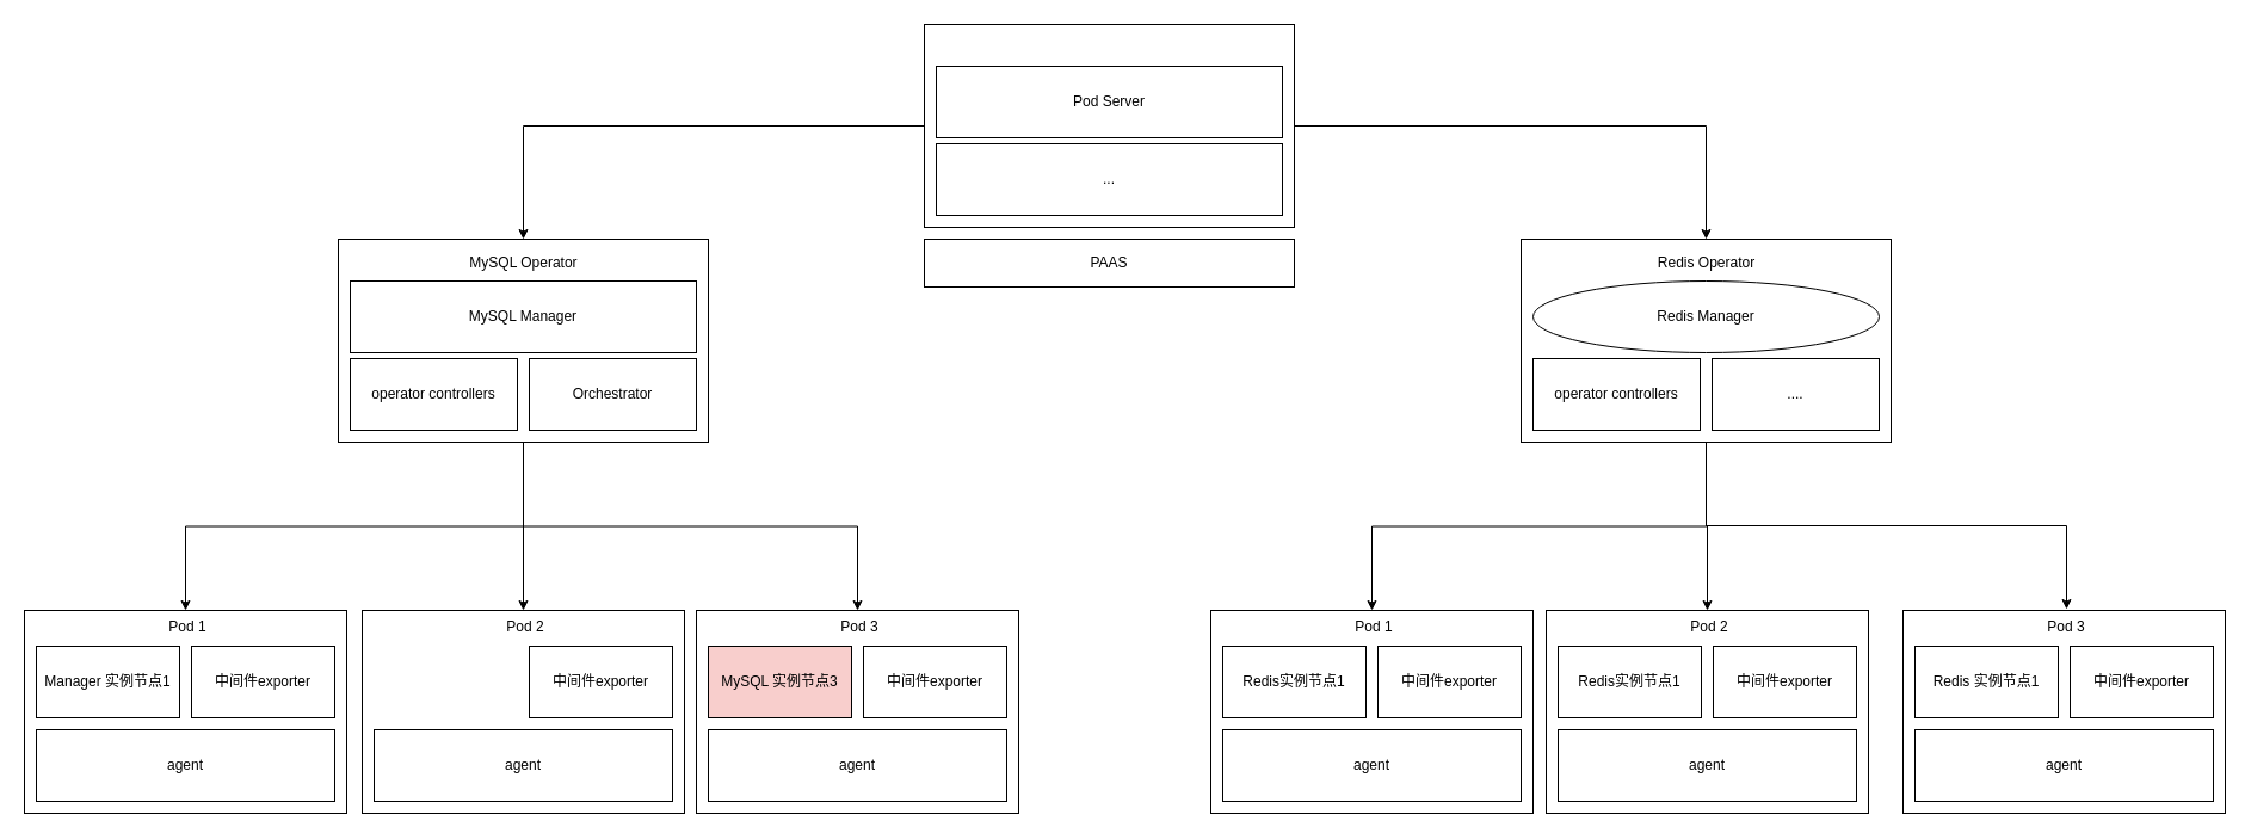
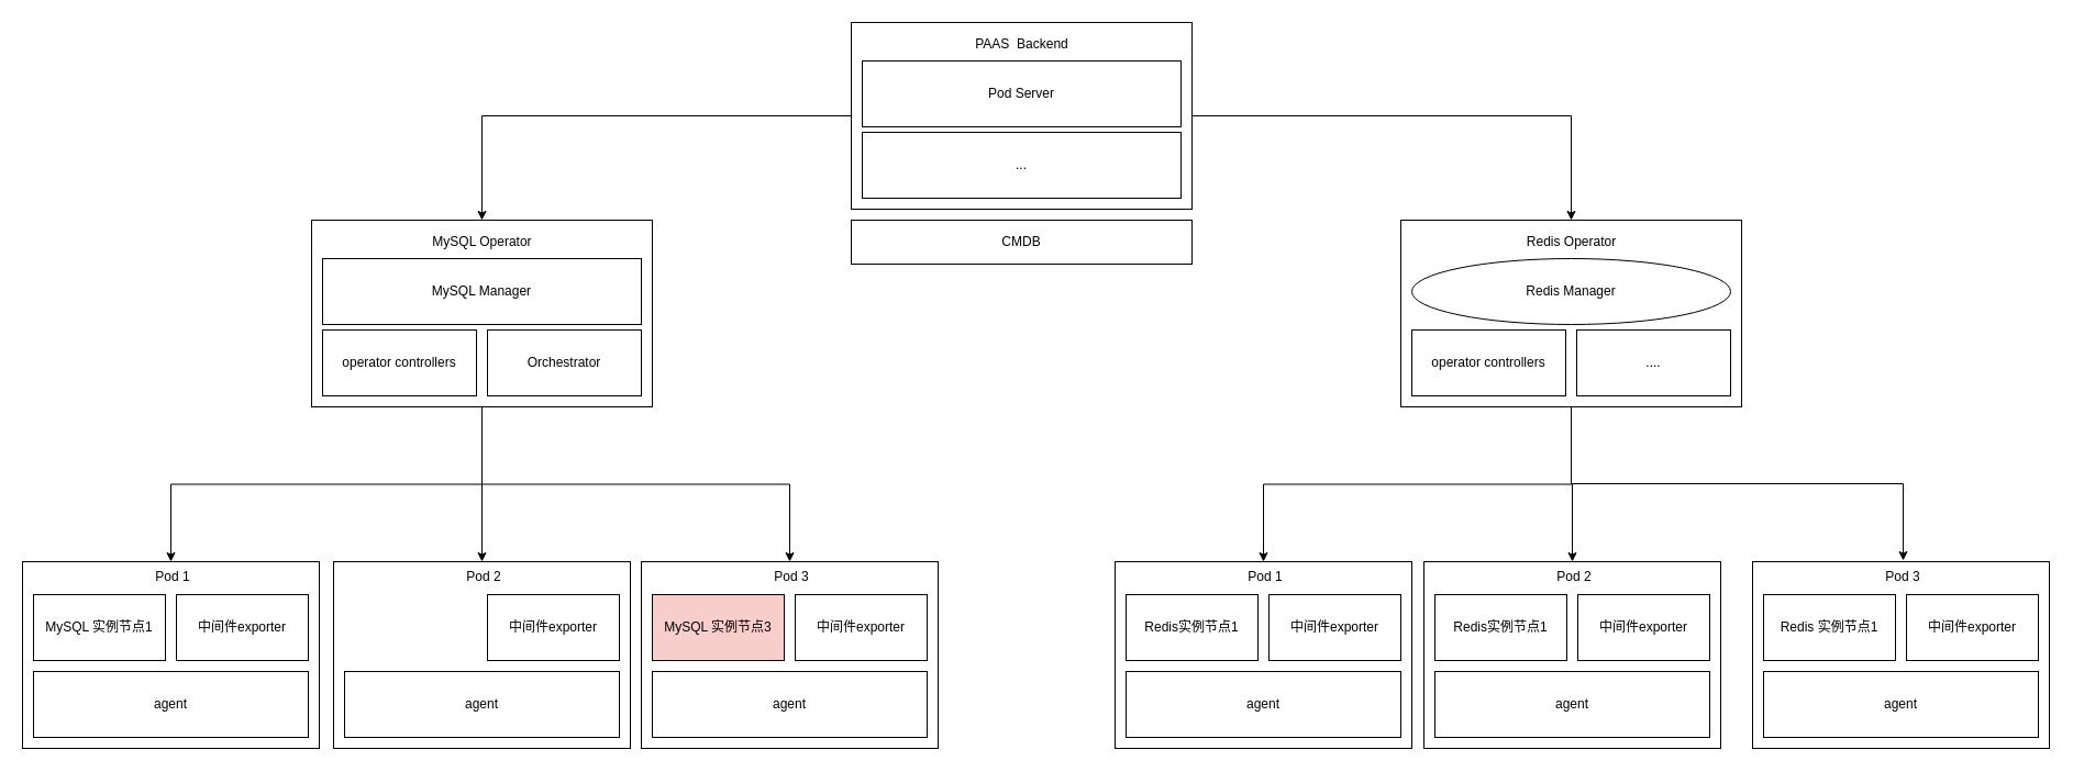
+ <mxCell id="29" value="PAAS &amp;nbsp;Backend" style="text;html=1;strokeColor=none;fillColor=none;align=center;verticalAlign=middle;whiteSpace=wrap;rounded=0;" vertex="1" parent="25"><mxGeometry x="92.5" y="5" width="125" height="30" as="geometry" /></mxCell>
- <mxCell id="54" value="PAAS" style="rounded=0;whiteSpace=wrap;html=1;" vertex="1" parent="1"><mxGeometry x="774" y="200" width="310" height="40" as="geometry" /></mxCell>
+ <mxCell id="54" value="CMDB" style="rounded=0;whiteSpace=wrap;html=1;" vertex="1" parent="1"><mxGeometry x="774" y="200" width="310" height="40" as="geometry" /></mxCell>
- <mxCell id="4" value="Manager 实例节点1" style="rounded=0;whiteSpace=wrap;html=1;" parent="2" vertex="1"><mxGeometry x="10" y="31" width="120" height="60" as="geometry" /></mxCell>
+ <mxCell id="4" value="MySQL 实例节点1" style="rounded=0;whiteSpace=wrap;html=1;" parent="2" vertex="1"><mxGeometry x="10" y="31" width="120" height="60" as="geometry" /></mxCell>
